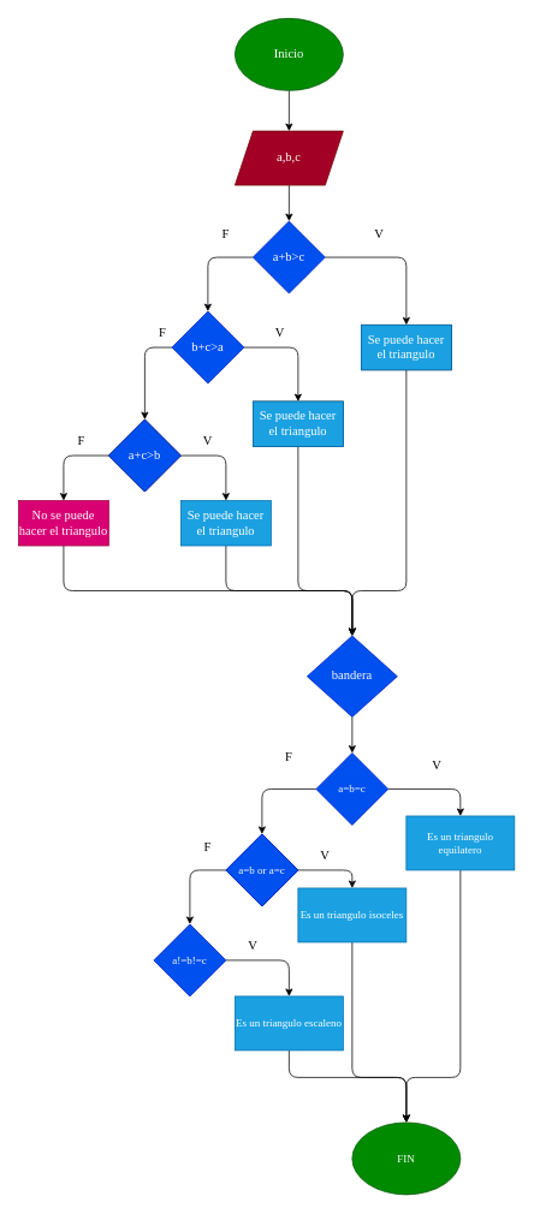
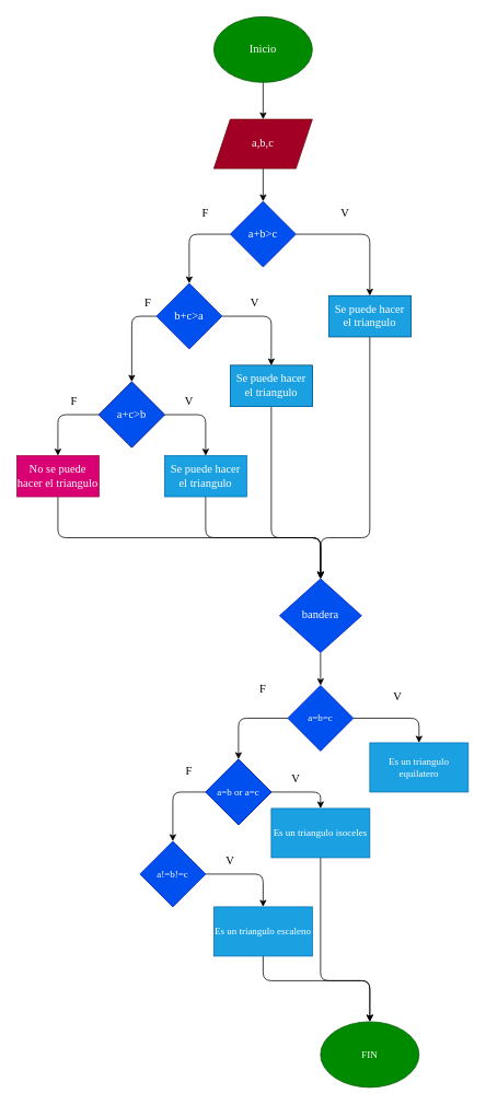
- <mxCell id="42" style="edgeStyle=none;html=1;entryX=0.5;entryY=0;entryDx=0;entryDy=0;fontFamily=Comic Sans MS;" edge="1" parent="1" source="43" target="49"><mxGeometry relative="1" as="geometry"><Array as="points"><mxPoint x="510" y="1195" /><mxPoint x="450" y="1195" /></Array></mxGeometry></mxCell>
